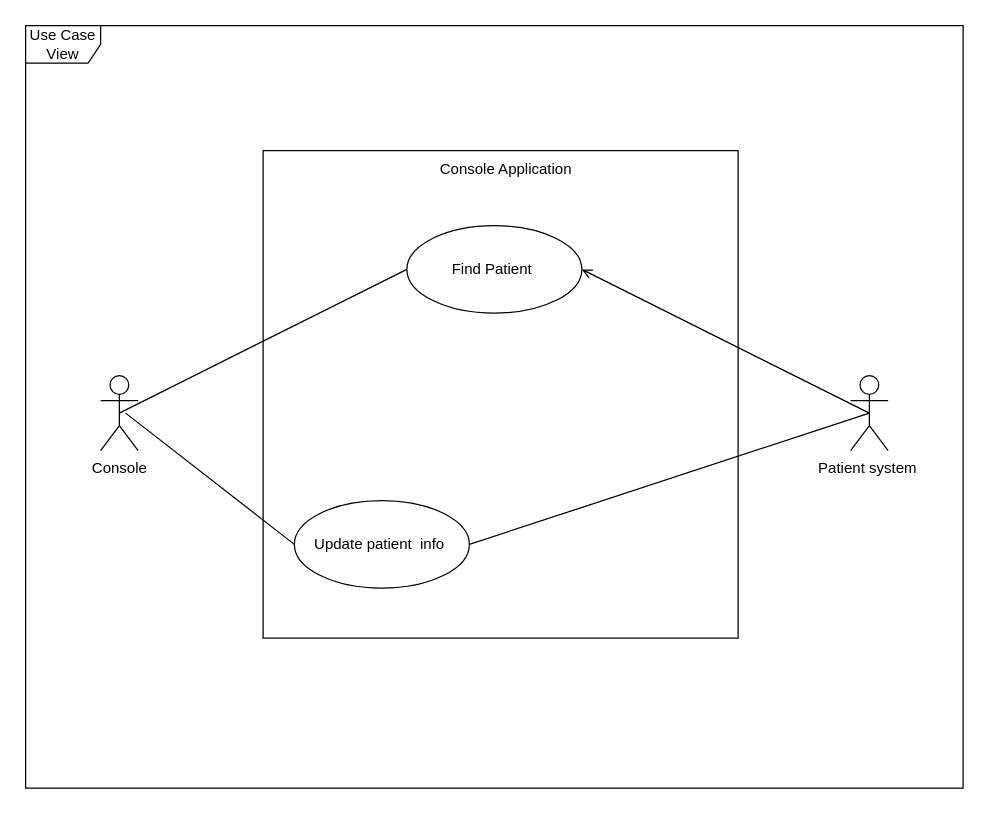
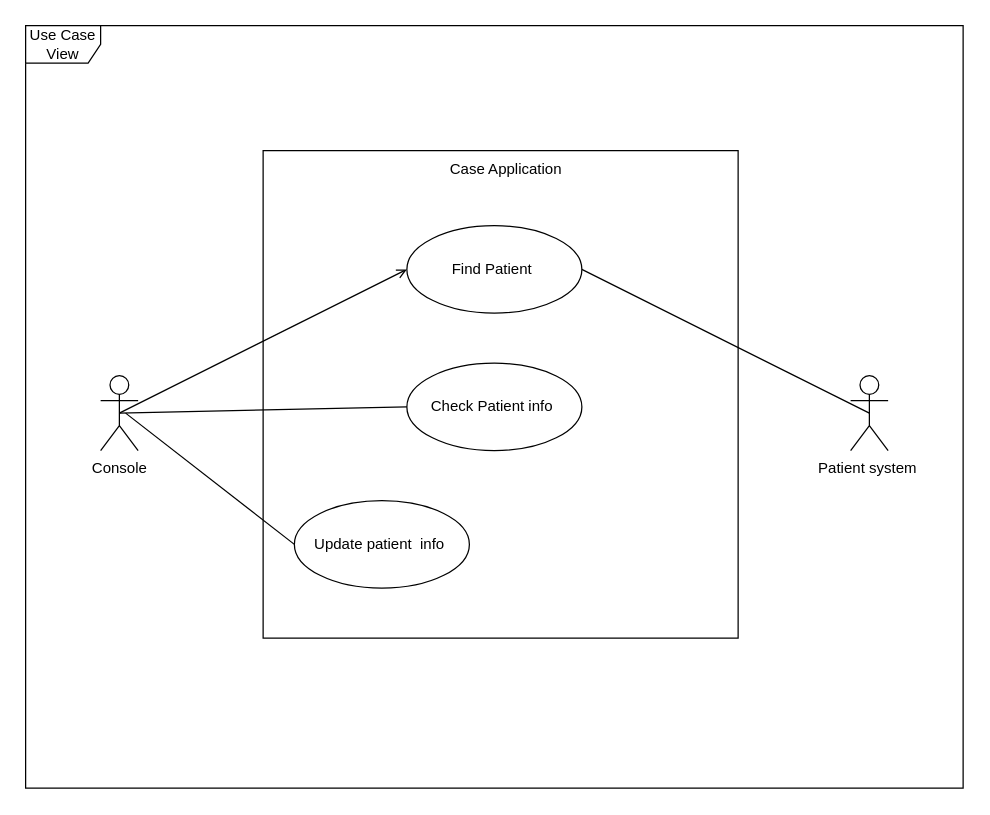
- <mxCell id="9" value="Console Application" style="text;html=1;align=center;verticalAlign=middle;resizable=0;points=[];autosize=1;strokeColor=none;fillColor=none;" vertex="1" parent="1"><mxGeometry x="339" y="120" width="130" height="30" as="geometry" /></mxCell>
+ <mxCell id="9" value="Case Application" style="text;html=1;align=center;verticalAlign=middle;resizable=0;points=[];autosize=1;strokeColor=none;fillColor=none;" vertex="1" parent="1"><mxGeometry x="339" y="120" width="130" height="30" as="geometry" /></mxCell>
- <mxCell id="10" value="" style="endArrow=none;html=1;rounded=0;exitX=0.5;exitY=0.5;exitDx=0;exitDy=0;exitPerimeter=0;entryX=0;entryY=0.5;entryDx=0;entryDy=0;" edge="1" parent="1" source="3" target="6"><mxGeometry width="50" height="50" relative="1" as="geometry"><mxPoint x="410" y="360" as="sourcePoint" /><mxPoint x="460" y="310" as="targetPoint" /></mxGeometry></mxCell>
+ <mxCell id="10" value="" style="endArrow=open;html=1;rounded=0;exitX=0.5;exitY=0.5;exitDx=0;exitDy=0;exitPerimeter=0;entryX=0;entryY=0.5;entryDx=0;entryDy=0;" edge="1" parent="1" source="3" target="6"><mxGeometry width="50" height="50" relative="1" as="geometry"><mxPoint x="410" y="360" as="sourcePoint" /><mxPoint x="460" y="310" as="targetPoint" /></mxGeometry></mxCell>
- <mxCell id="14" value="" style="endArrow=open;html=1;rounded=0;entryX=1;entryY=0.5;entryDx=0;entryDy=0;exitX=0.5;exitY=0.5;exitDx=0;exitDy=0;exitPerimeter=0;" edge="1" parent="1" source="5" target="6"><mxGeometry width="50" height="50" relative="1" as="geometry"><mxPoint x="705" y="340" as="sourcePoint" /><mxPoint x="475" y="335" as="targetPoint" /></mxGeometry></mxCell>
+ <mxCell id="14" value="" style="endArrow=none;html=1;rounded=0;entryX=1;entryY=0.5;entryDx=0;entryDy=0;exitX=0.5;exitY=0.5;exitDx=0;exitDy=0;exitPerimeter=0;" edge="1" parent="1" source="5" target="6"><mxGeometry width="50" height="50" relative="1" as="geometry"><mxPoint x="705" y="340" as="sourcePoint" /><mxPoint x="475" y="335" as="targetPoint" /></mxGeometry></mxCell>
+ <mxCell id="7" value="Check Patient info&amp;nbsp;" style="ellipse;whiteSpace=wrap;html=1;" vertex="1" parent="1"><mxGeometry x="325" y="290" width="140" height="70" as="geometry" /></mxCell>
+ <mxCell id="11" value="" style="endArrow=none;html=1;rounded=0;exitX=0.5;exitY=0.5;exitDx=0;exitDy=0;exitPerimeter=0;entryX=0;entryY=0.5;entryDx=0;entryDy=0;" edge="1" parent="1" source="3" target="7"><mxGeometry width="50" height="50" relative="1" as="geometry"><mxPoint x="105" y="340" as="sourcePoint" /><mxPoint x="335" y="225" as="targetPoint" /></mxGeometry></mxCell>
- <mxCell id="13" value="" style="endArrow=none;html=1;rounded=0;entryX=1;entryY=0.5;entryDx=0;entryDy=0;exitX=0.5;exitY=0.5;exitDx=0;exitDy=0;exitPerimeter=0;" edge="1" parent="1" source="5" target="8"><mxGeometry width="50" height="50" relative="1" as="geometry"><mxPoint x="110" y="340" as="sourcePoint" /><mxPoint x="335" y="445" as="targetPoint" /></mxGeometry></mxCell>
